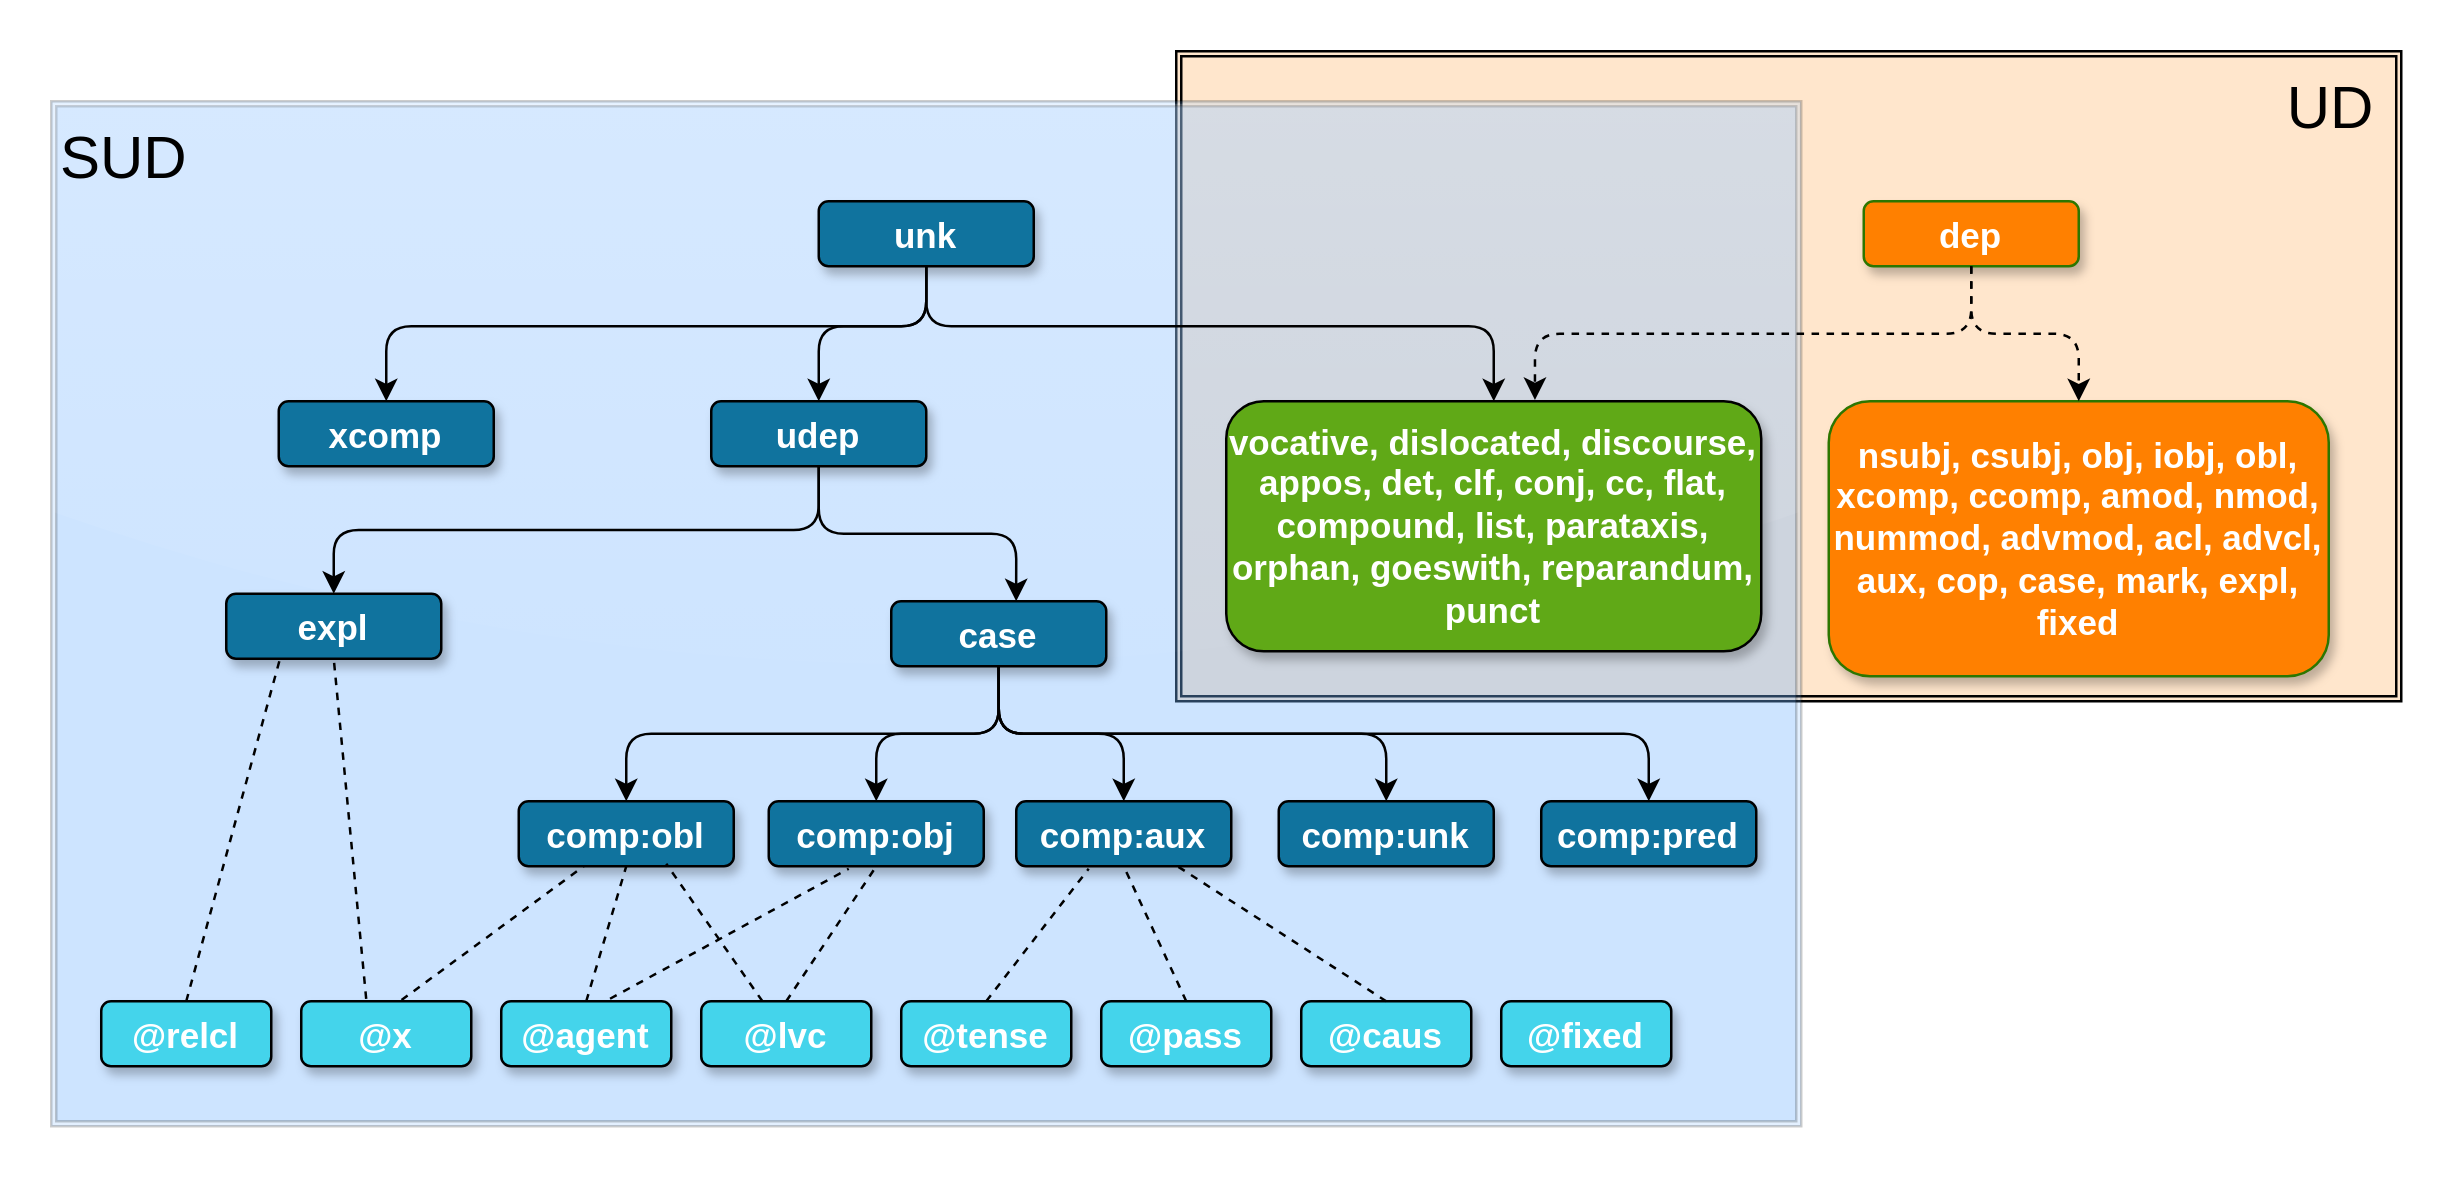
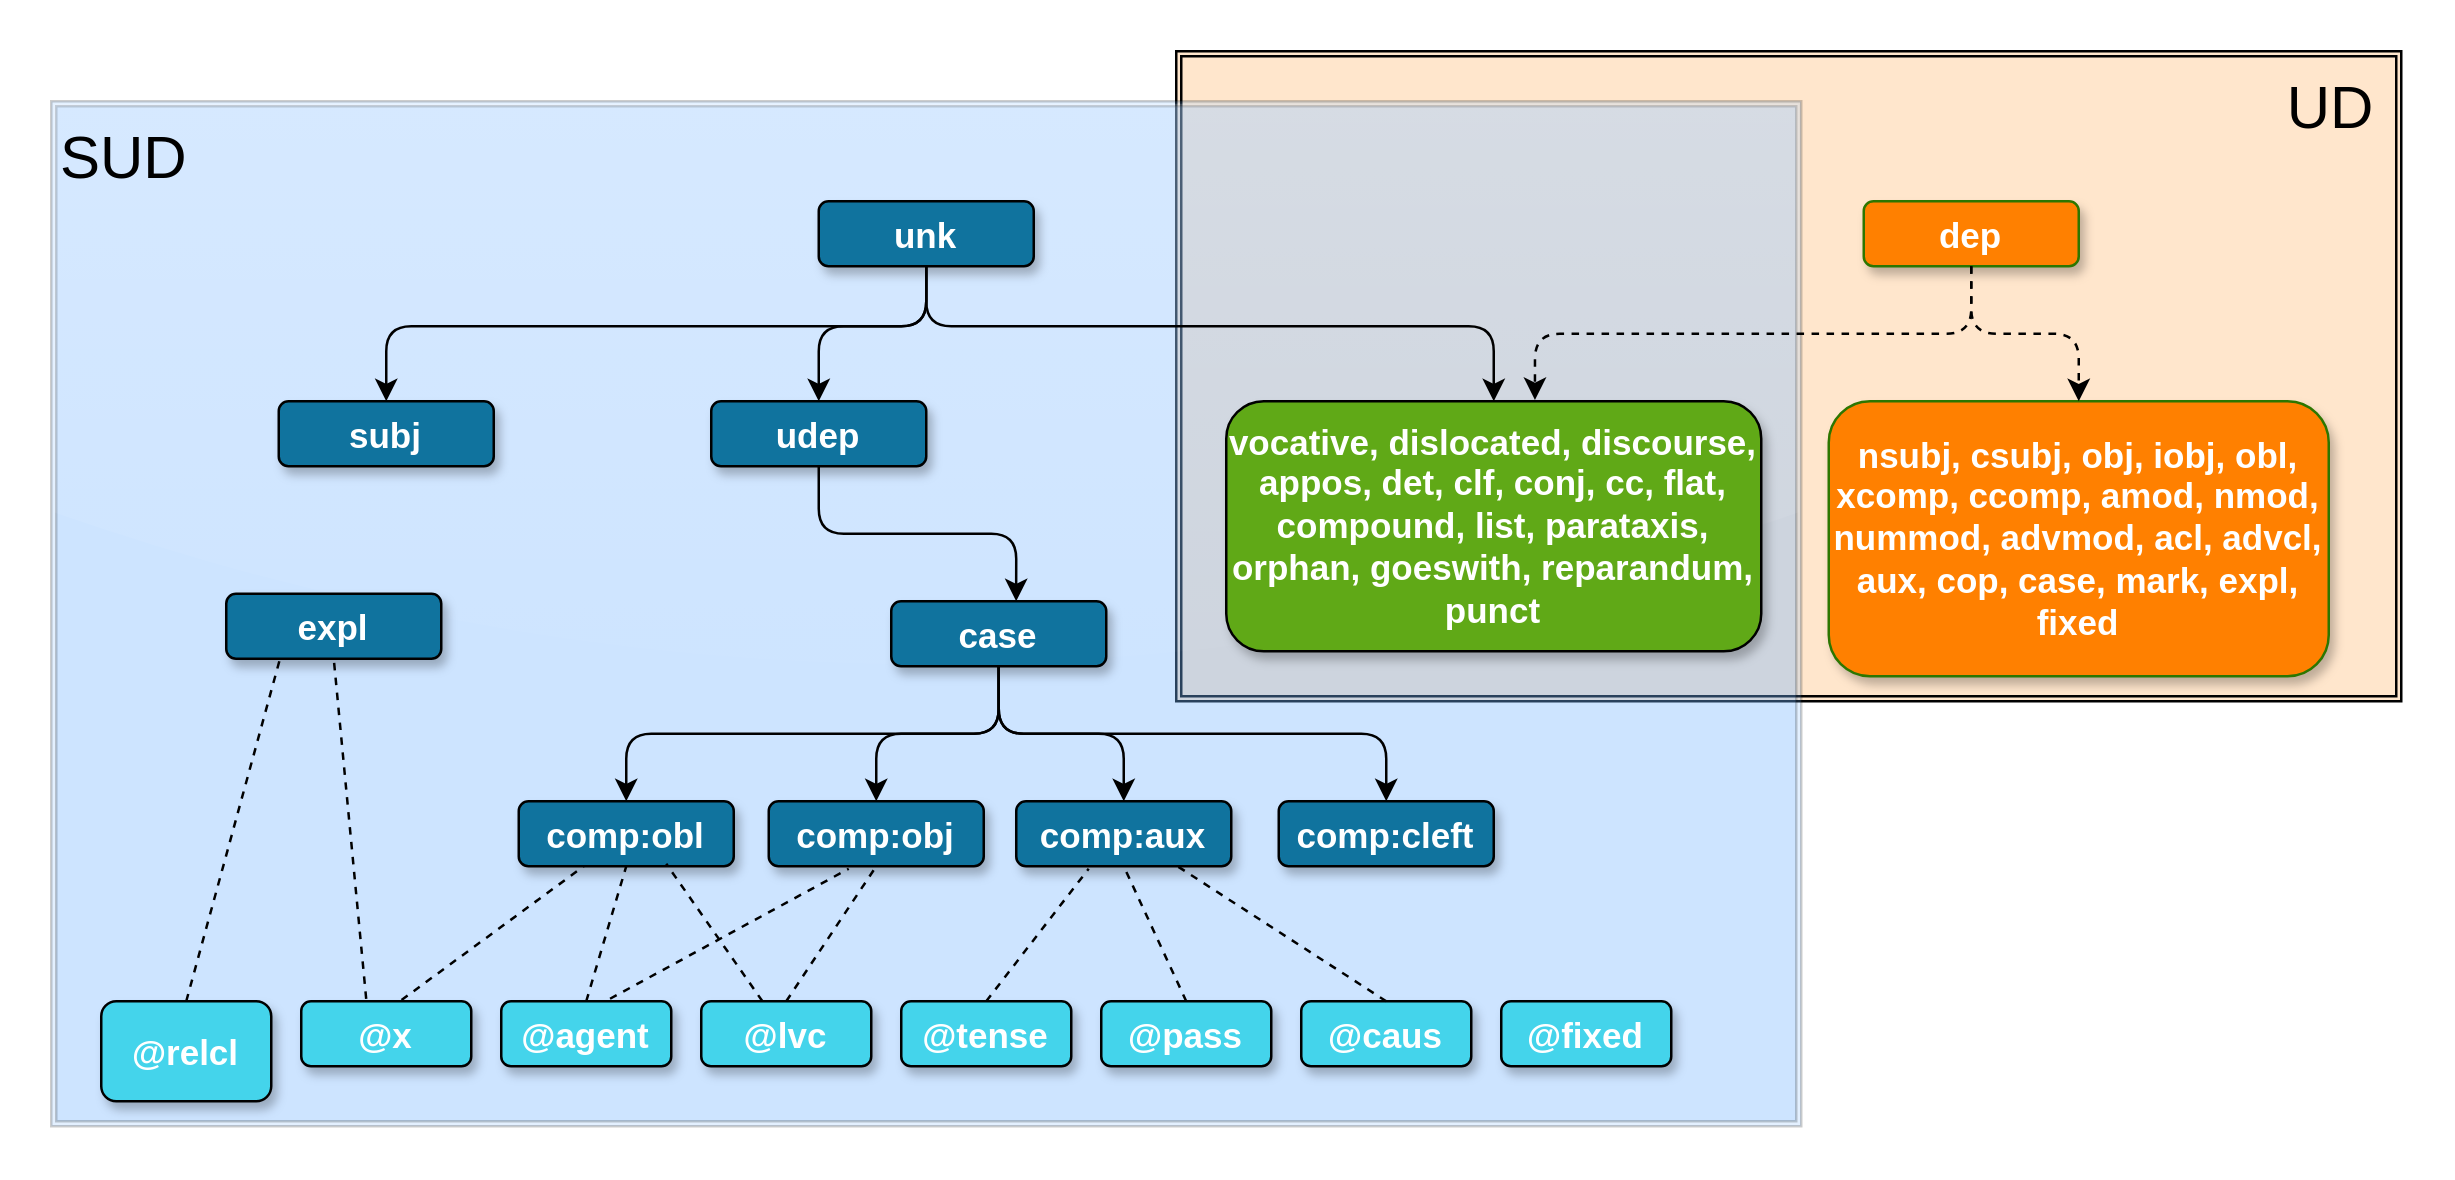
- <mxCell id="5" value="xcomp" style="rounded=1;fillColor=#10739E;strokeColor=#000000;shadow=1;gradientColor=none;fontStyle=1;fontColor=#FFFFFF;fontSize=14;" parent="1" vertex="1"><mxGeometry x="111" y="160" width="86" height="26" as="geometry" /></mxCell>
+ <mxCell id="5" value="subj" style="rounded=1;fillColor=#10739E;strokeColor=#000000;shadow=1;gradientColor=none;fontStyle=1;fontColor=#FFFFFF;fontSize=14;" parent="1" vertex="1"><mxGeometry x="111" y="160" width="86" height="26" as="geometry" /></mxCell>
- <mxCell id="14" value="" style="endArrow=classic;html=1;exitX=0.5;exitY=1;exitDx=0;exitDy=0;entryX=0.5;entryY=0;entryDx=0;entryDy=0;edgeStyle=orthogonalEdgeStyle;" parent="1" source="6" target="10" edge="1"><mxGeometry width="50" height="50" relative="1" as="geometry"><mxPoint x="167" y="350" as="sourcePoint" /><mxPoint x="217" y="300" as="targetPoint" /></mxGeometry></mxCell>
- <mxCell id="41" value="" style="endArrow=classic;html=1;entryX=0.5;entryY=0;entryDx=0;entryDy=0;edgeStyle=orthogonalEdgeStyle;exitX=0.5;exitY=1;exitDx=0;exitDy=0;" parent="1" source="9" target="40" edge="1"><mxGeometry width="50" height="50" relative="1" as="geometry"><mxPoint x="409" y="276" as="sourcePoint" /><mxPoint x="564" y="330" as="targetPoint" /></mxGeometry></mxCell>
- <mxCell id="40" value="comp:pred" style="rounded=1;fillColor=#10739E;strokeColor=#000000;shadow=1;gradientColor=none;fontStyle=1;fontColor=#FFFFFF;fontSize=14;" parent="1" vertex="1"><mxGeometry x="616" y="320" width="86" height="26" as="geometry" /></mxCell>
- <mxCell id="38" value="comp:unk" style="rounded=1;fillColor=#10739E;strokeColor=#000000;shadow=1;gradientColor=none;fontStyle=1;fontColor=#FFFFFF;fontSize=14;" parent="1" vertex="1"><mxGeometry x="511" y="320" width="86" height="26" as="geometry" /></mxCell>
+ <mxCell id="38" value="comp:cleft" style="rounded=1;fillColor=#10739E;strokeColor=#000000;shadow=1;gradientColor=none;fontStyle=1;fontColor=#FFFFFF;fontSize=14;" parent="1" vertex="1"><mxGeometry x="511" y="320" width="86" height="26" as="geometry" /></mxCell>
- <mxCell id="43" value="@relcl" style="rounded=1;fillColor=#44D4EB;strokeColor=#000000;shadow=1;gradientColor=none;fontStyle=1;fontColor=#FFFFFF;fontSize=14;" vertex="1" parent="1"><mxGeometry x="40" y="400" width="68" height="26" as="geometry" /></mxCell>
+ <mxCell id="43" value="@relcl" style="rounded=1;fillColor=#44D4EB;strokeColor=#000000;shadow=1;gradientColor=none;fontStyle=1;fontColor=#FFFFFF;fontSize=14;" vertex="1" parent="1"><mxGeometry x="40" y="400" width="68" height="40" as="geometry" /></mxCell>
